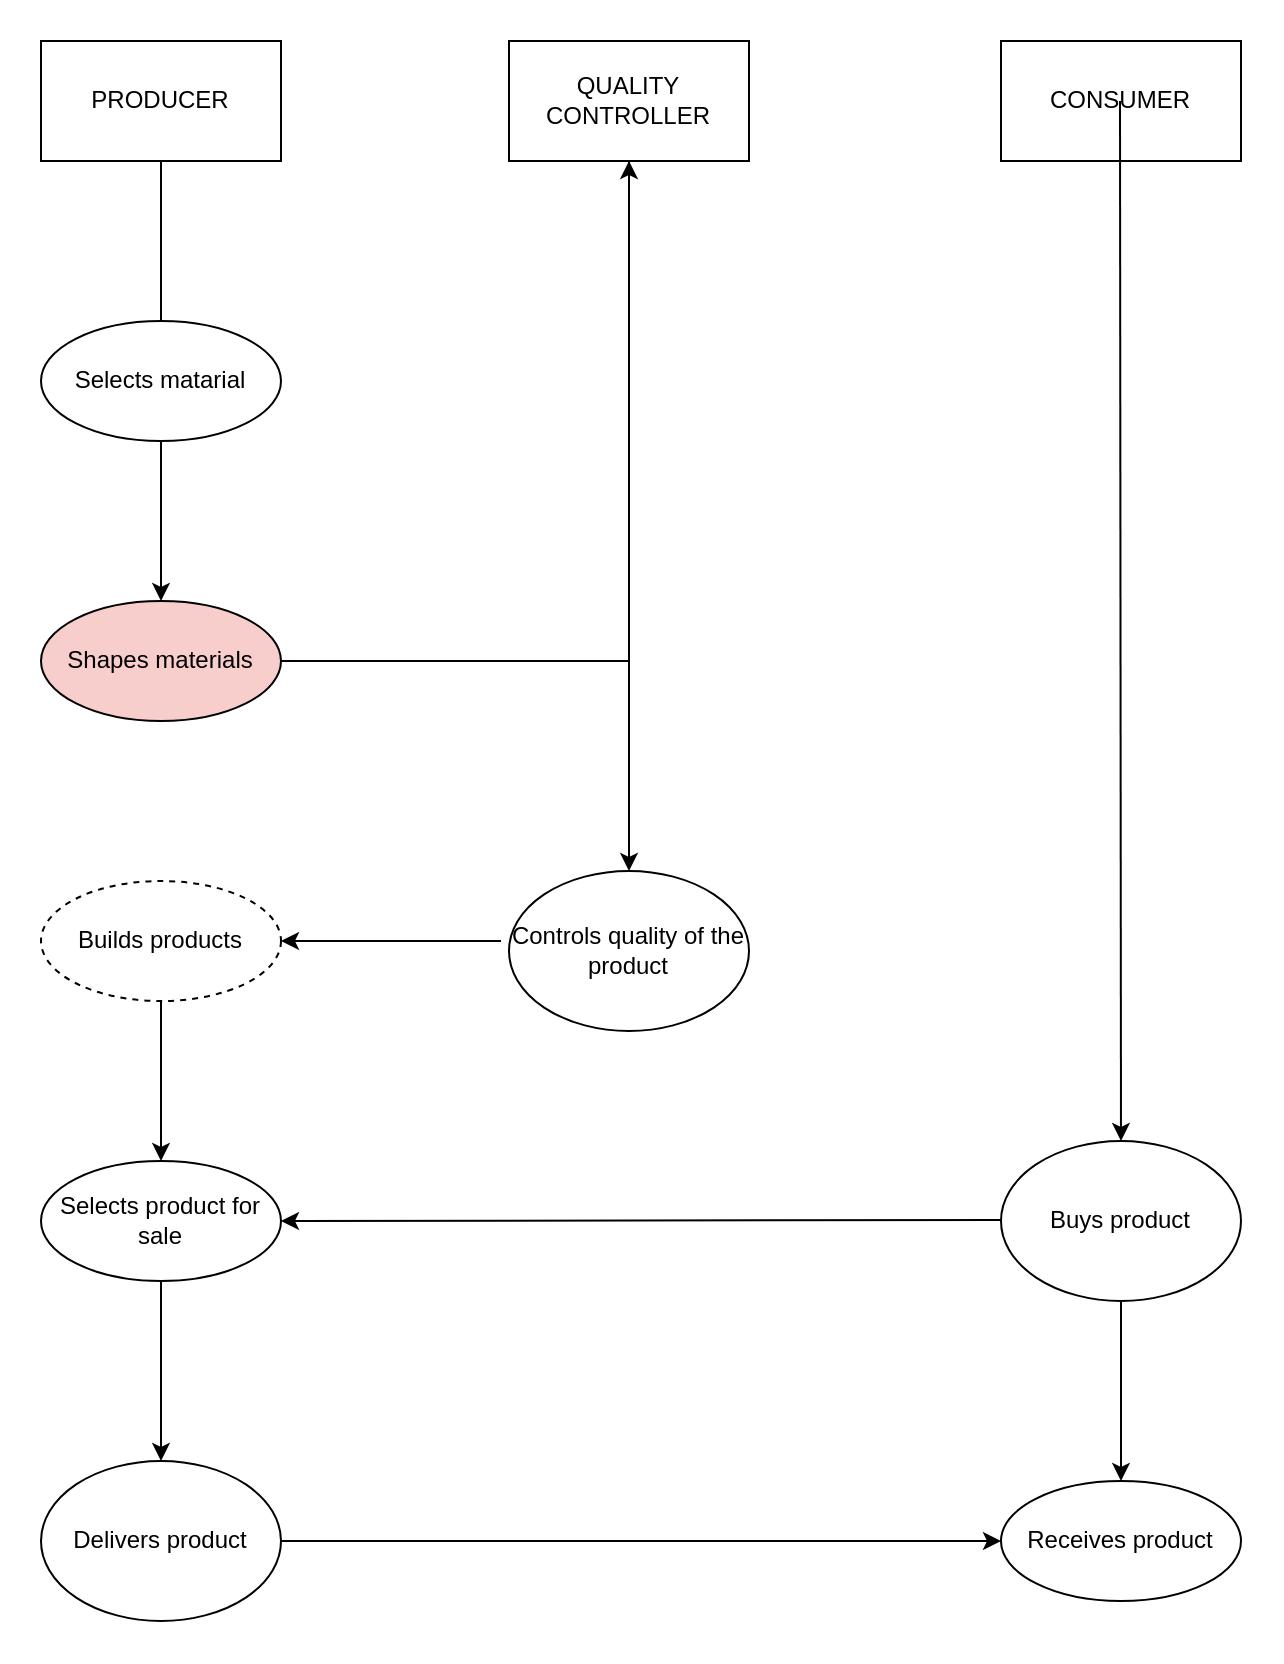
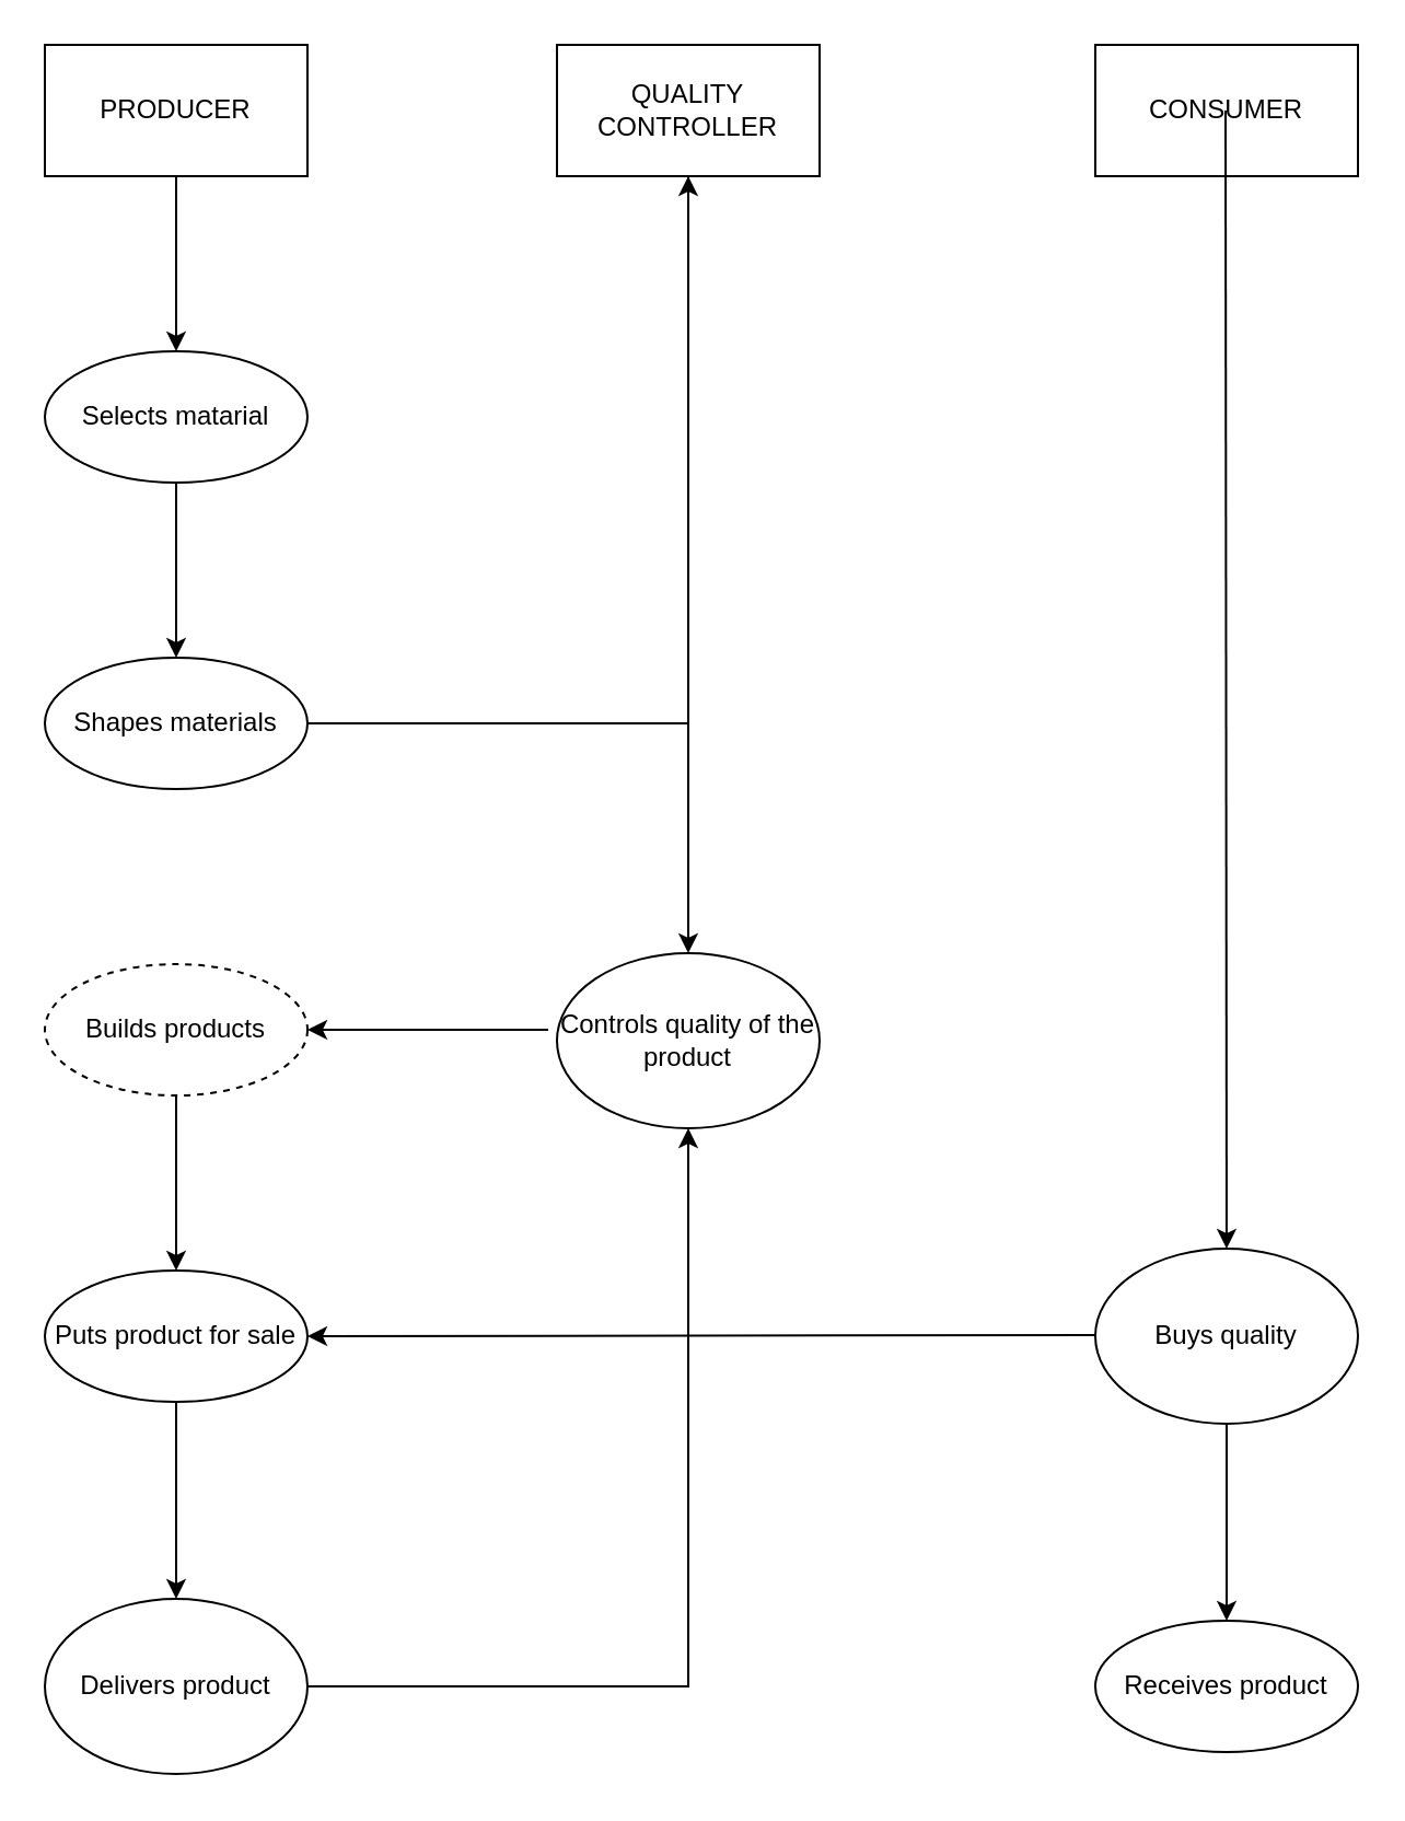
- <mxCell id="2" value="" style="edgeStyle=orthogonalEdgeStyle;rounded=0;orthogonalLoop=1;jettySize=auto;html=1;endArrow=none;" edge="1" parent="1" source="3" target="9"><mxGeometry relative="1" as="geometry" /></mxCell>
+ <mxCell id="2" value="" style="edgeStyle=orthogonalEdgeStyle;rounded=0;orthogonalLoop=1;jettySize=auto;html=1;" edge="1" parent="1" source="3" target="9"><mxGeometry relative="1" as="geometry" /></mxCell>
- <mxCell id="11" value="Shapes materials" style="ellipse;whiteSpace=wrap;html=1;rounded=0;fillColor=#f8cecc;" vertex="1" parent="1"><mxGeometry x="20" y="300" width="120" height="60" as="geometry" /></mxCell>
+ <mxCell id="11" value="Shapes materials" style="ellipse;whiteSpace=wrap;html=1;rounded=0;" vertex="1" parent="1"><mxGeometry x="20" y="300" width="120" height="60" as="geometry" /></mxCell>
- <mxCell id="17" value="Selects product for sale" style="ellipse;whiteSpace=wrap;html=1;rounded=0;" vertex="1" parent="1"><mxGeometry x="20" y="580" width="120" height="60" as="geometry" /></mxCell>
+ <mxCell id="17" value="Puts product for sale" style="ellipse;whiteSpace=wrap;html=1;rounded=0;" vertex="1" parent="1"><mxGeometry x="20" y="580" width="120" height="60" as="geometry" /></mxCell>
- <mxCell id="19" value="Buys product" style="ellipse;whiteSpace=wrap;html=1;" vertex="1" parent="1"><mxGeometry x="500" y="570" width="120" height="80" as="geometry" /></mxCell>
+ <mxCell id="19" value="Buys quality" style="ellipse;whiteSpace=wrap;html=1;" vertex="1" parent="1"><mxGeometry x="500" y="570" width="120" height="80" as="geometry" /></mxCell>
- <mxCell id="21" value="" style="edgeStyle=orthogonalEdgeStyle;rounded=0;orthogonalLoop=1;jettySize=auto;html=1;" edge="1" parent="1" source="22" target="23"><mxGeometry relative="1" as="geometry" /></mxCell>
+ <mxCell id="21" value="" style="edgeStyle=orthogonalEdgeStyle;rounded=0;orthogonalLoop=1;jettySize=auto;html=1;" edge="1" parent="1" source="22" target="14"><mxGeometry relative="1" as="geometry" /></mxCell>
